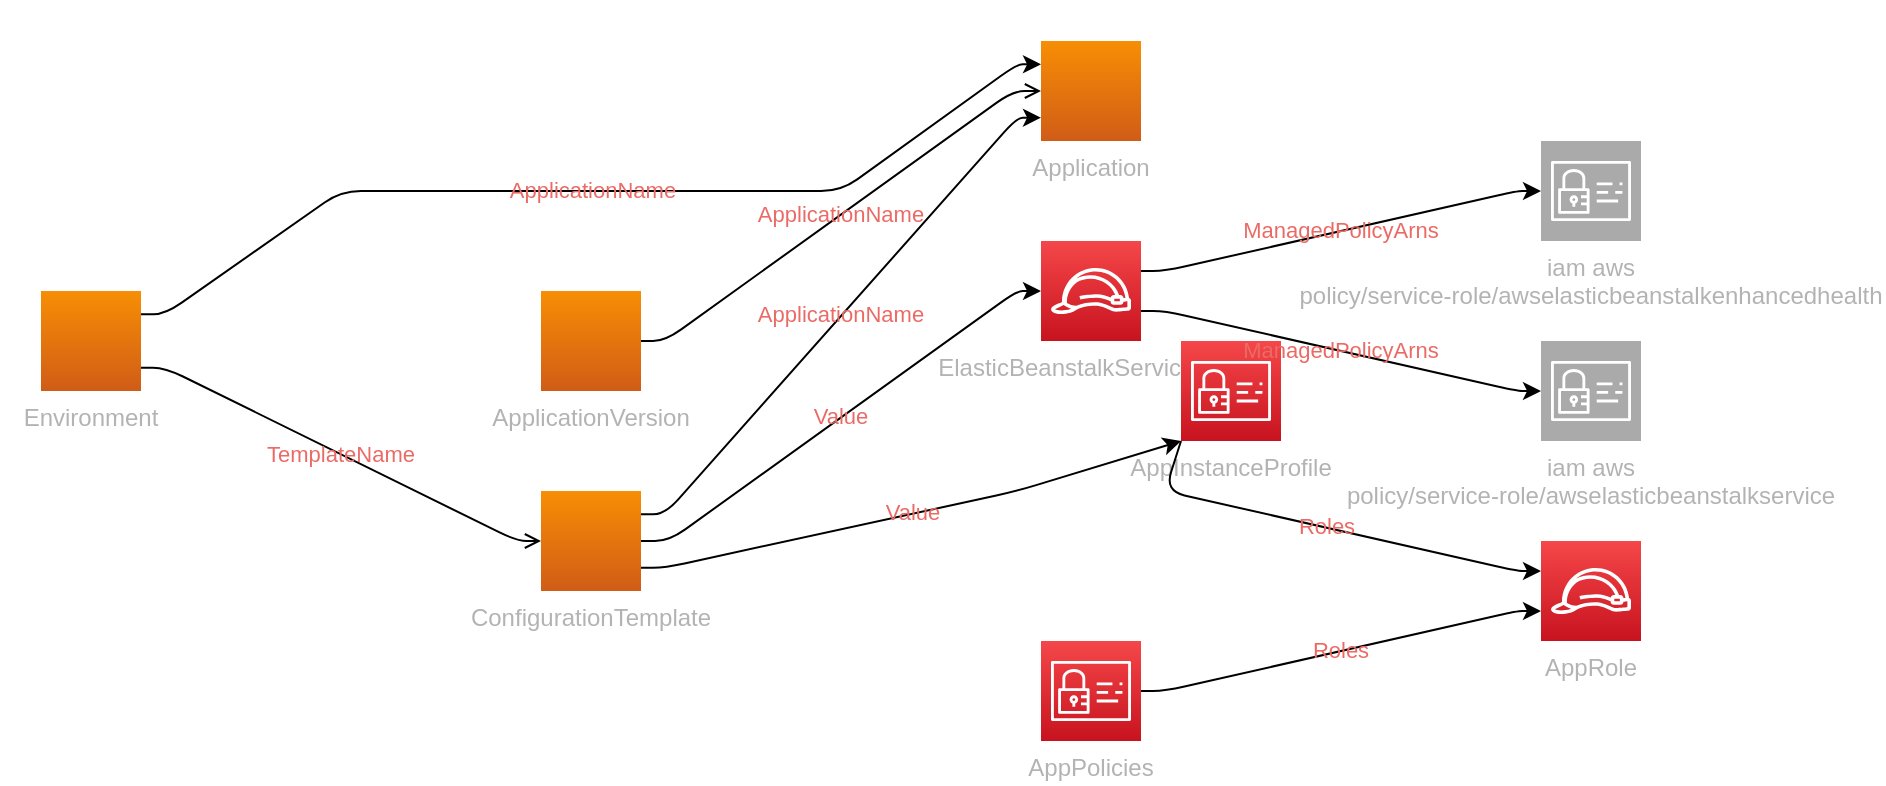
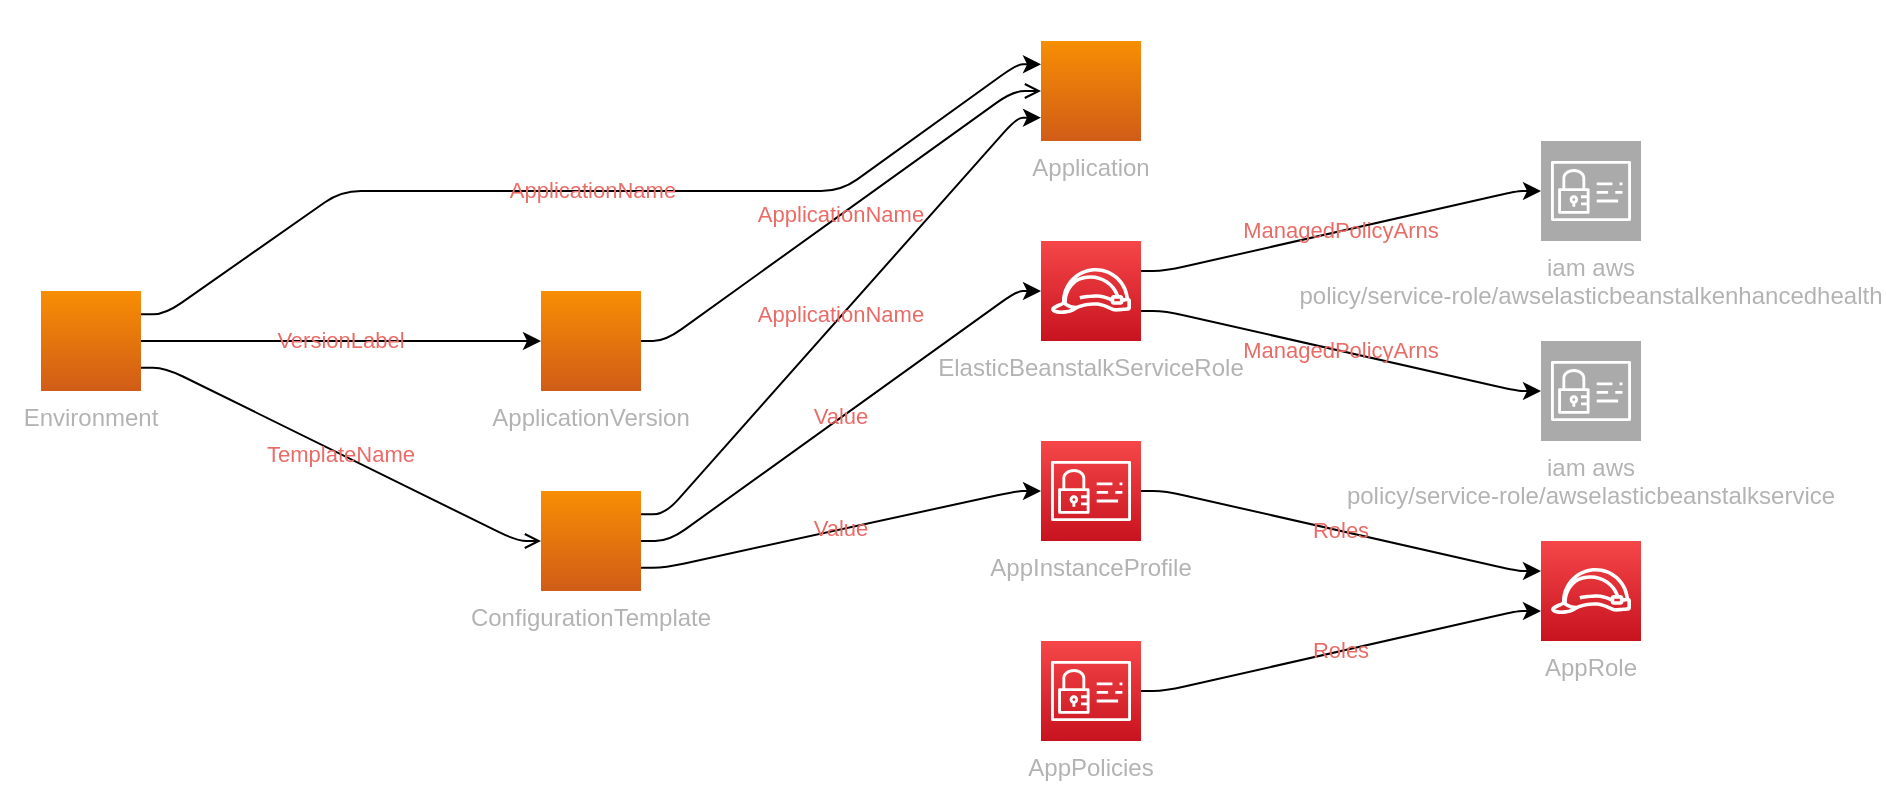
+ <mxCell id="17" value="VersionLabel" style="edgeStyle=orthogonalEdgeStyle;rounded=1;orthogonalLoop=1;jettySize=auto;html=1;labelBackgroundColor=none;fontColor=#EA6B66;noEdgeStyle=1;orthogonal=1;" edge="1" parent="1" source="5" target="4"><mxGeometry relative="1" as="geometry"><Array as="points"><mxPoint x="84" y="170" /><mxPoint x="258" y="170" /></Array></mxGeometry></mxCell>
- <mxCell id="9" value="AppInstanceProfile" style="outlineConnect=0;fontColor=#B3B3B3;gradientColor=#F54749;gradientDirection=north;fillColor=#C7131F;strokeColor=#ffffff;dashed=0;verticalLabelPosition=bottom;verticalAlign=top;align=center;html=1;fontSize=12;fontStyle=0;aspect=fixed;shape=mxgraph.aws4.resourceIcon;resIcon=mxgraph.aws4.identity_and_access_management;" vertex="1" parent="1"><mxGeometry x="590" y="170" width="50" height="50" as="geometry" /></mxCell>
+ <mxCell id="9" value="AppInstanceProfile" style="outlineConnect=0;fontColor=#B3B3B3;gradientColor=#F54749;gradientDirection=north;fillColor=#C7131F;strokeColor=#ffffff;dashed=0;verticalLabelPosition=bottom;verticalAlign=top;align=center;html=1;fontSize=12;fontStyle=0;aspect=fixed;shape=mxgraph.aws4.resourceIcon;resIcon=mxgraph.aws4.identity_and_access_management;" vertex="1" parent="1"><mxGeometry x="520" y="220" width="50" height="50" as="geometry" /></mxCell>
